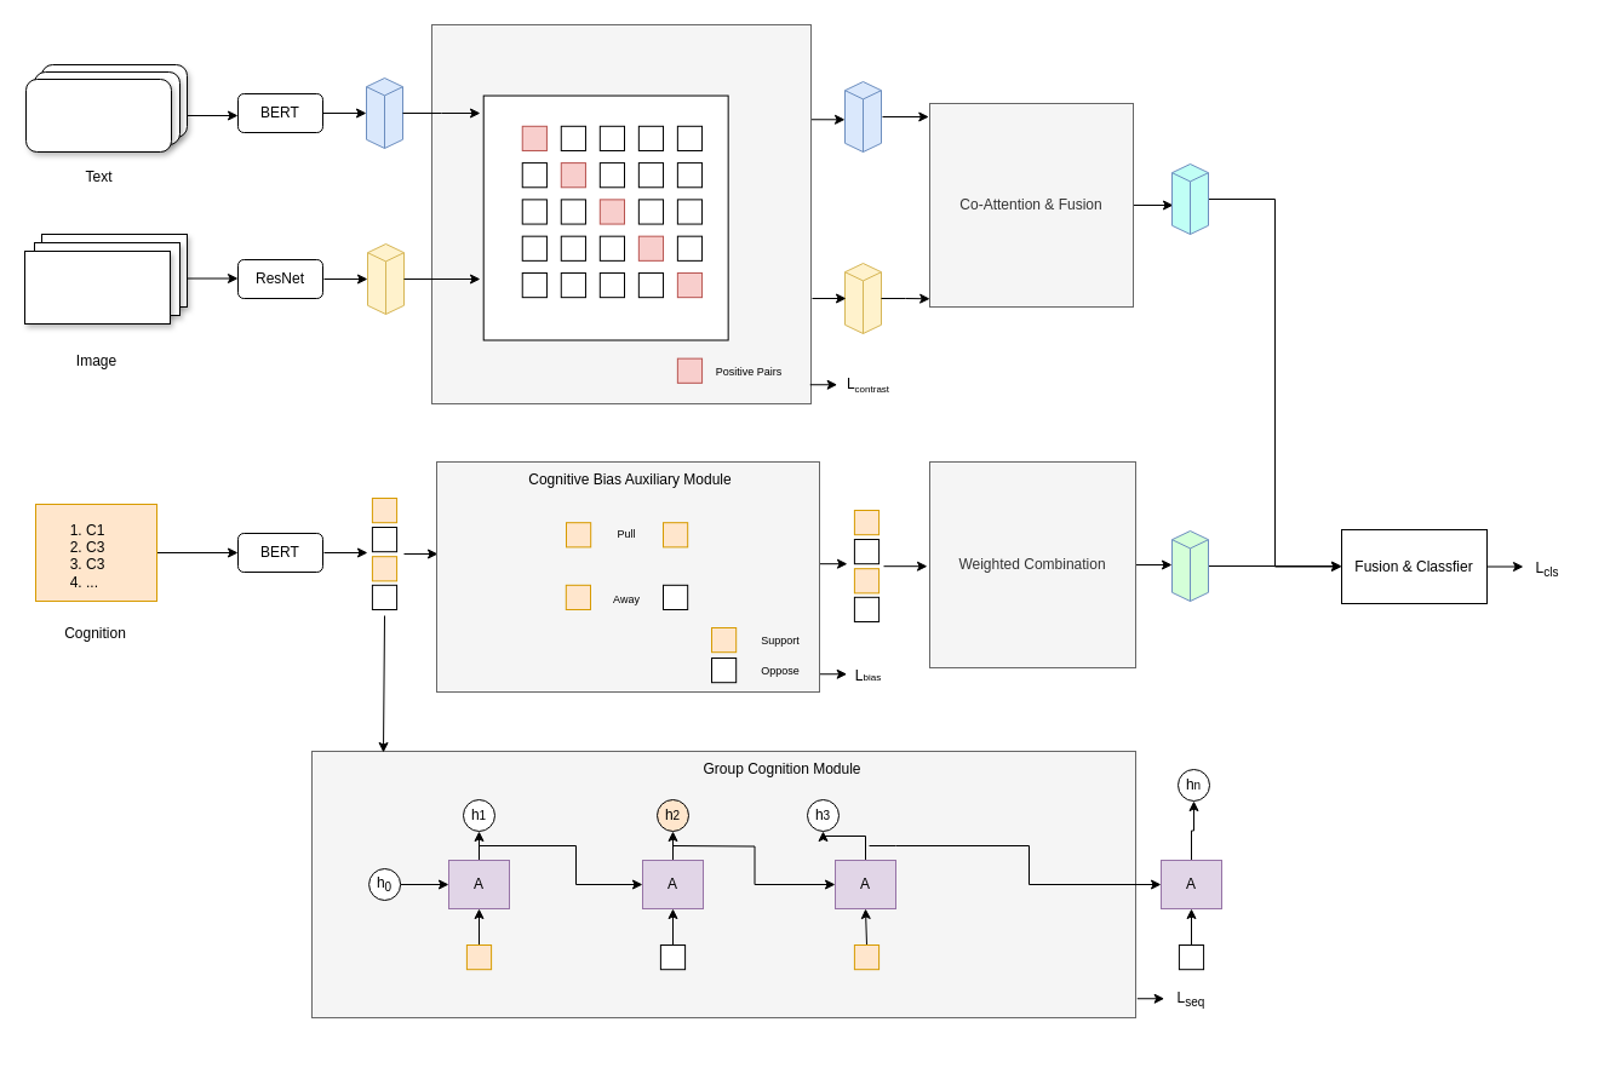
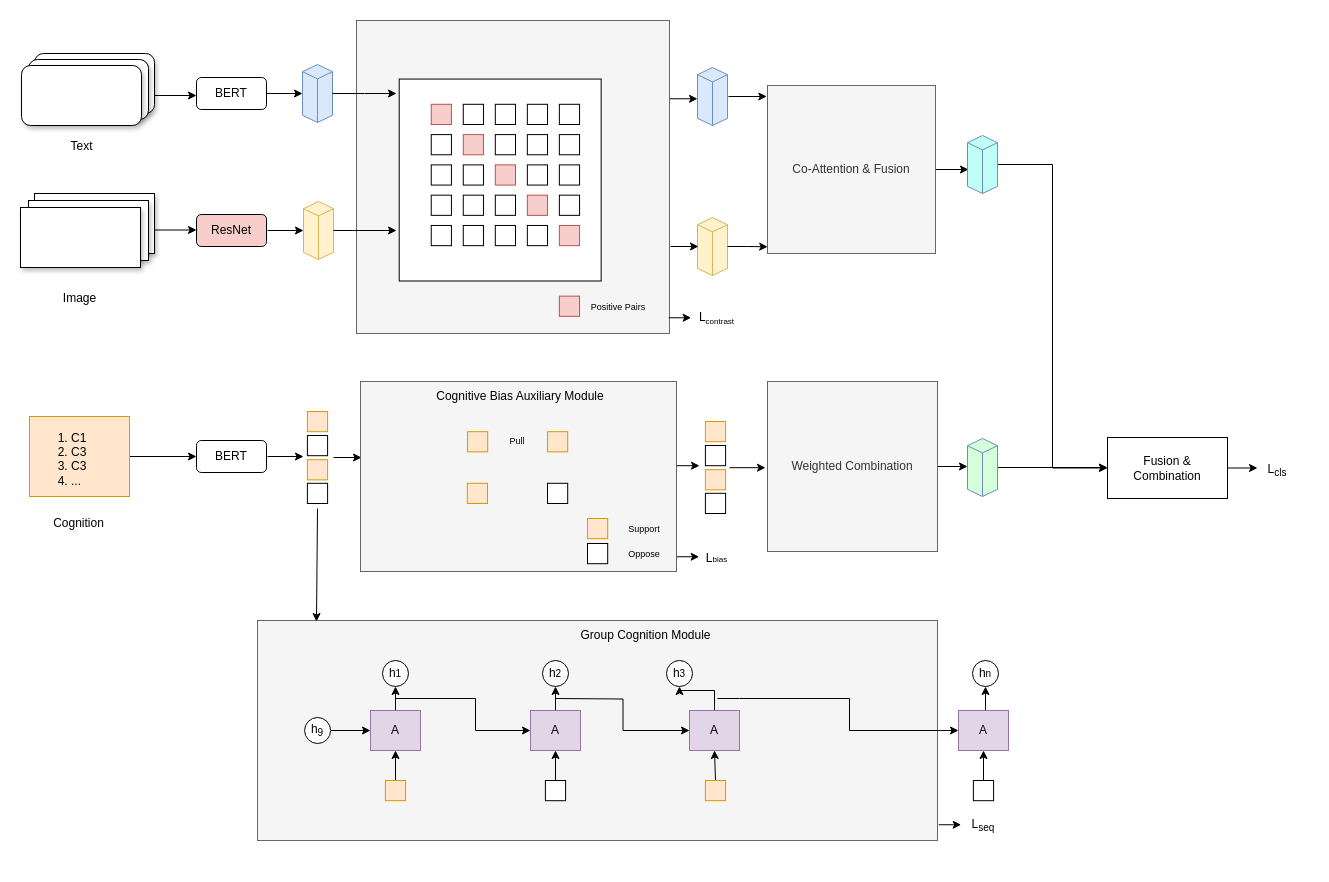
- <mxCell id="13" value="ResNet" style="rounded=1;whiteSpace=wrap;html=1;" parent="1" vertex="1"><mxGeometry x="196" y="214" width="70" height="32" as="geometry" /></mxCell>
+ <mxCell id="13" value="ResNet" style="rounded=1;whiteSpace=wrap;html=1;fillColor=#f8cecc;" parent="1" vertex="1"><mxGeometry x="196" y="214" width="70" height="32" as="geometry" /></mxCell>
- <mxCell id="129" value="Fusion &amp;amp; Classfier" style="rounded=0;whiteSpace=wrap;html=1;" parent="1" vertex="1"><mxGeometry x="1107" y="437" width="120" height="61" as="geometry" /></mxCell>
+ <mxCell id="129" value="Fusion &amp;amp; Combination" style="rounded=0;whiteSpace=wrap;html=1;" parent="1" vertex="1"><mxGeometry x="1107" y="437" width="120" height="61" as="geometry" /></mxCell>
- <mxCell id="121" value="&lt;font style=&quot;font-size: 9px;&quot;&gt;Away&lt;/font&gt;" style="text;html=1;align=center;verticalAlign=middle;whiteSpace=wrap;rounded=0;" parent="113" vertex="1"><mxGeometry x="127" y="98" width="60" height="30" as="geometry" /></mxCell>
- <mxCell id="102" value="h&lt;span style=&quot;font-size: 10px;&quot;&gt;n&lt;/span&gt;" style="ellipse;whiteSpace=wrap;html=1;aspect=fixed;" parent="84" vertex="1"><mxGeometry x="715" y="15" width="26" height="26" as="geometry" /></mxCell>
+ <mxCell id="102" value="h&lt;span style=&quot;font-size: 10px;&quot;&gt;n&lt;/span&gt;" style="ellipse;whiteSpace=wrap;html=1;aspect=fixed;" parent="84" vertex="1"><mxGeometry x="715" y="40" width="26" height="26" as="geometry" /></mxCell>
- <mxCell id="100" value="h&lt;span style=&quot;font-size: 10px;&quot;&gt;2&lt;/span&gt;" style="ellipse;whiteSpace=wrap;html=1;aspect=fixed;fillColor=#ffe6cc;" parent="84" vertex="1"><mxGeometry x="285" y="40" width="26" height="26" as="geometry" /></mxCell>
+ <mxCell id="100" value="h&lt;span style=&quot;font-size: 10px;&quot;&gt;2&lt;/span&gt;" style="ellipse;whiteSpace=wrap;html=1;aspect=fixed;" parent="84" vertex="1"><mxGeometry x="285" y="40" width="26" height="26" as="geometry" /></mxCell>
- <mxCell id="98" value="h&lt;sub&gt;0&lt;/sub&gt;" style="ellipse;whiteSpace=wrap;html=1;aspect=fixed;" parent="84" vertex="1"><mxGeometry x="47.1" y="97" width="26" height="26" as="geometry" /></mxCell>
+ <mxCell id="98" value="h&lt;sub&gt;9&lt;/sub&gt;" style="ellipse;whiteSpace=wrap;html=1;aspect=fixed;" parent="84" vertex="1"><mxGeometry x="47.1" y="97" width="26" height="26" as="geometry" /></mxCell>
